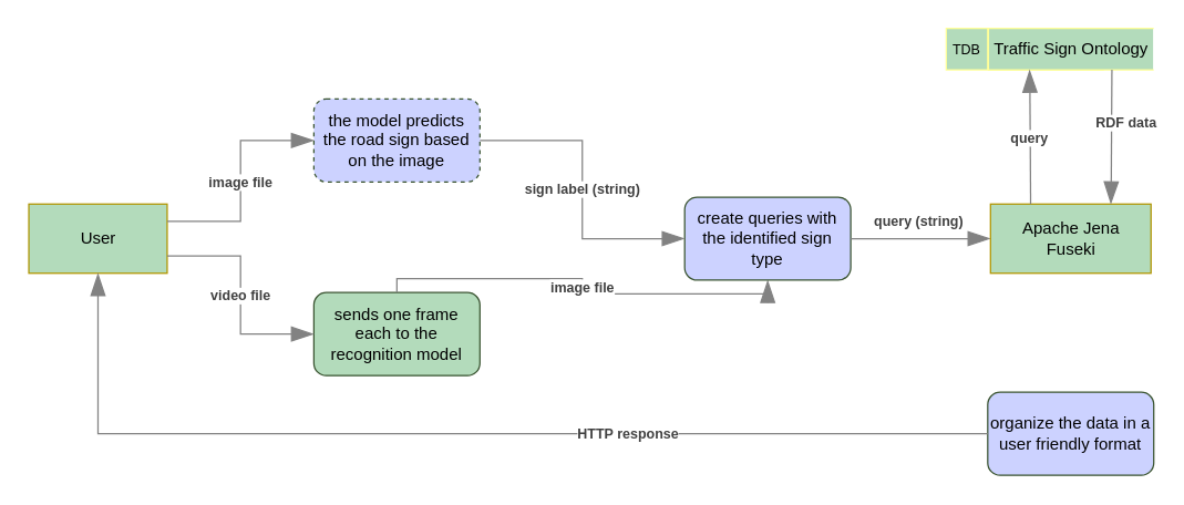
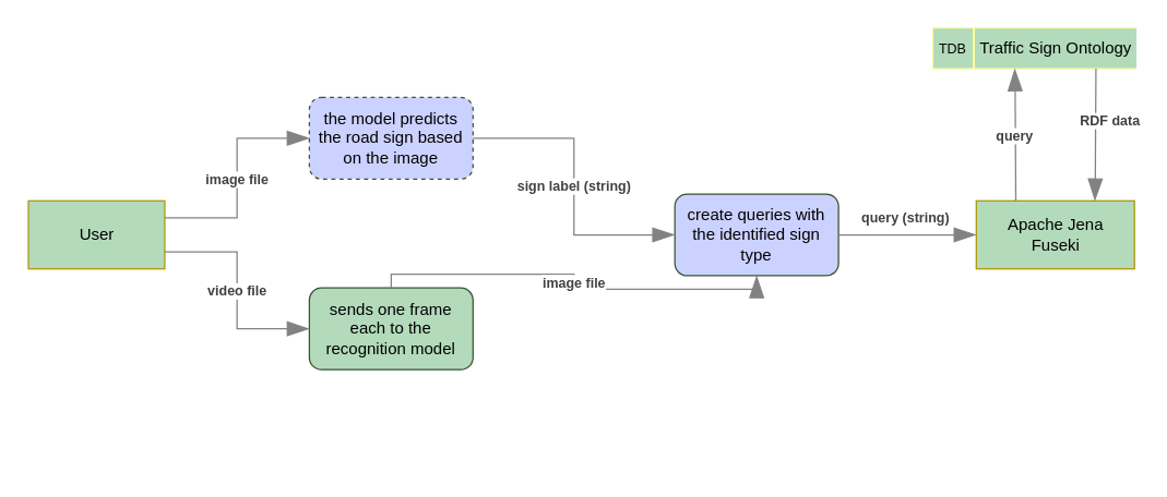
- <mxCell id="17" value="&lt;div style=&quot;text-align: left&quot;&gt;&lt;div style=&quot;text-align: center&quot;&gt;&lt;b&gt;HTTP response&lt;/b&gt;&lt;/div&gt;&lt;/div&gt;" style="endArrow=blockThin;html=1;fontSize=10;fontColor=#404040;strokeWidth=1;endFill=1;strokeColor=#828282;elbow=vertical;metaEdit=1;endSize=14;startSize=14;jumpStyle=arc;jumpSize=16;rounded=0;edgeStyle=orthogonalEdgeStyle;exitX=0;exitY=0.5;exitDx=0;exitDy=0;entryX=0.5;entryY=1;entryDx=0;entryDy=0;labelBackgroundColor=#FFFFFF;" parent="1" source="10" target="2" edge="1"><mxGeometry x="-0.314" width="240" relative="1" as="geometry"><mxPoint x="471" y="310" as="sourcePoint" /><mxPoint x="620" y="373" as="targetPoint" /><mxPoint as="offset" /></mxGeometry></mxCell>
- <mxCell id="10" value="organize the data in a user friendly format" style="rounded=1;whiteSpace=wrap;html=1;fontColor=#000000;fillColor=#CCD2FF;strokeColor=#3A5431;" parent="1" vertex="1"><mxGeometry x="713" y="283" width="120" height="60" as="geometry" /></mxCell>
